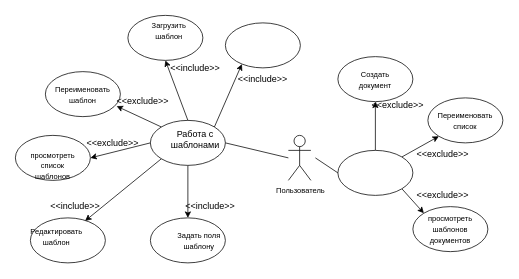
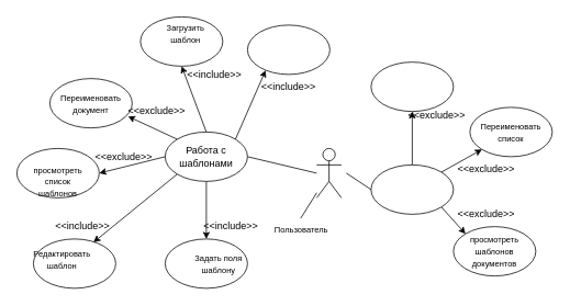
- <mxCell id="14" value="&lt;font style=&quot;font-size: 10px;&quot;&gt;Создать документ&lt;/font&gt;" style="text;html=1;align=center;verticalAlign=middle;whiteSpace=wrap;rounded=0;" parent="1" vertex="1"><mxGeometry x="470" y="90" width="60" height="30" as="geometry" /></mxCell>
- <mxCell id="19" value="&lt;font style=&quot;font-size: 10px;&quot;&gt;Переименовать шаблон&lt;/font&gt;" style="text;html=1;align=center;verticalAlign=middle;whiteSpace=wrap;rounded=0;" parent="1" vertex="1"><mxGeometry x="80" y="110" width="60" height="30" as="geometry" /></mxCell>
+ <mxCell id="19" value="&lt;font style=&quot;font-size: 10px;&quot;&gt;Переименовать документ&lt;/font&gt;" style="text;html=1;align=center;verticalAlign=middle;whiteSpace=wrap;rounded=0;" parent="1" vertex="1"><mxGeometry x="80" y="110" width="60" height="30" as="geometry" /></mxCell>
- <mxCell id="25" value="Работа с шаблонами" style="text;html=1;align=center;verticalAlign=middle;whiteSpace=wrap;rounded=0;" vertex="1" parent="1"><mxGeometry x="230" y="170" width="60" height="30" as="geometry" /></mxCell>
+ <mxCell id="25" value="Работа с шаблонами" style="text;html=1;align=center;verticalAlign=middle;whiteSpace=wrap;rounded=0;" vertex="1" parent="1"><mxGeometry x="220" y="175" width="60" height="30" as="geometry" /></mxCell>
- <mxCell id="20" value="&lt;font style=&quot;font-size: 10px;&quot;&gt;Пользователь&lt;/font&gt;" style="text;html=1;align=center;verticalAlign=middle;resizable=0;points=[];autosize=1;strokeColor=none;fillColor=none;" parent="1" vertex="1"><mxGeometry x="358" y="240" width="83" height="26" as="geometry" /></mxCell>
+ <mxCell id="20" value="&lt;font style=&quot;font-size: 10px;&quot;&gt;Пользователь&lt;/font&gt;" style="text;html=1;align=center;verticalAlign=middle;resizable=0;points=[];autosize=1;strokeColor=none;fillColor=none;" parent="1" vertex="1"><mxGeometry x="323" y="265" width="83" height="26" as="geometry" /></mxCell>
